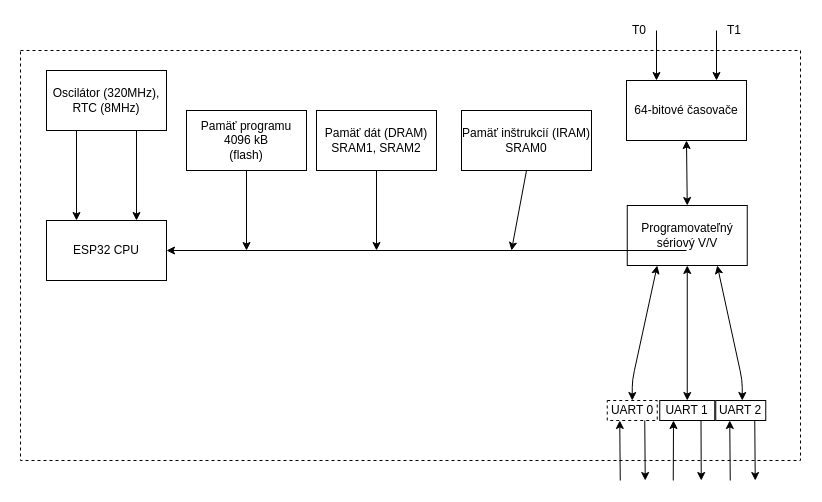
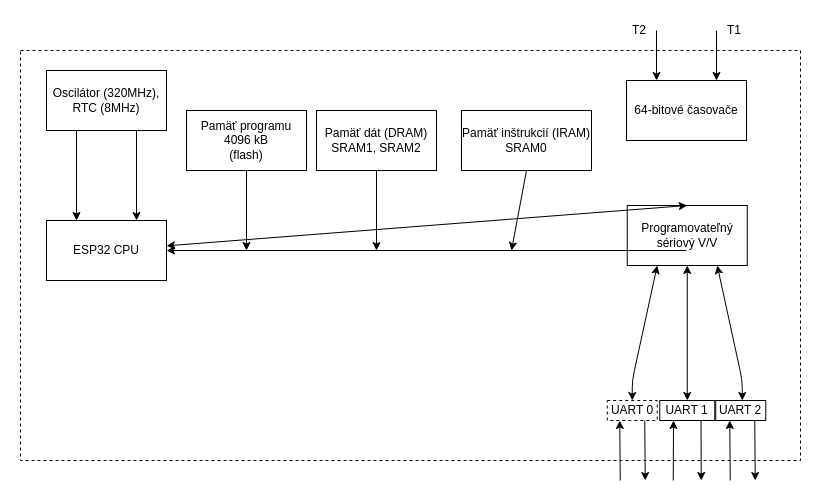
- <mxCell id="31" value="T0" style="text;html=1;strokeColor=none;fillColor=none;align=center;verticalAlign=middle;whiteSpace=wrap;rounded=0;" vertex="1" parent="1"><mxGeometry x="619.25" y="20" width="40" height="20" as="geometry" /></mxCell>
+ <mxCell id="31" value="T2" style="text;html=1;strokeColor=none;fillColor=none;align=center;verticalAlign=middle;whiteSpace=wrap;rounded=0;" vertex="1" parent="1"><mxGeometry x="619.25" y="20" width="40" height="20" as="geometry" /></mxCell>
- <mxCell id="24" value="" style="endArrow=classic;startArrow=classic;html=1;entryX=0.5;entryY=1;entryDx=0;entryDy=0;exitX=0.5;exitY=0;exitDx=0;exitDy=0;" edge="1" parent="1" source="4" target="20"><mxGeometry width="50" height="50" relative="1" as="geometry"><mxPoint x="536" y="280" as="sourcePoint" /><mxPoint x="586" y="230" as="targetPoint" /></mxGeometry></mxCell>
+ <mxCell id="24" value="" style="endArrow=classic;startArrow=classic;html=1;exitX=0.5;exitY=0;exitDx=0;exitDy=0;" edge="1" parent="1" source="4" target="3"><mxGeometry width="50" height="50" relative="1" as="geometry"><mxPoint x="536" y="280" as="sourcePoint" /><mxPoint x="586" y="230" as="targetPoint" /></mxGeometry></mxCell>
